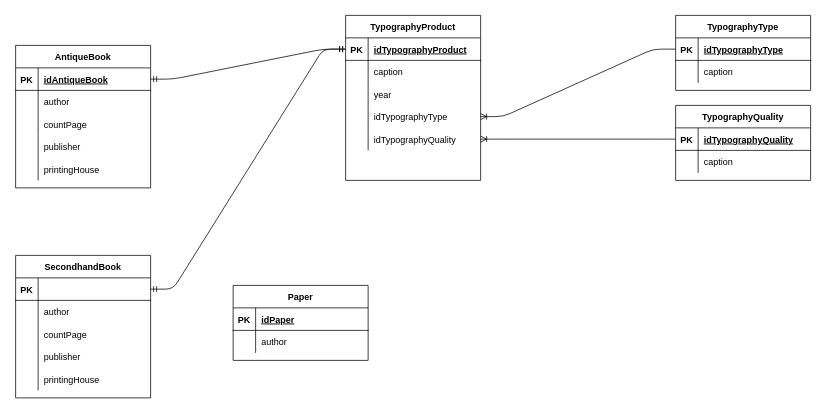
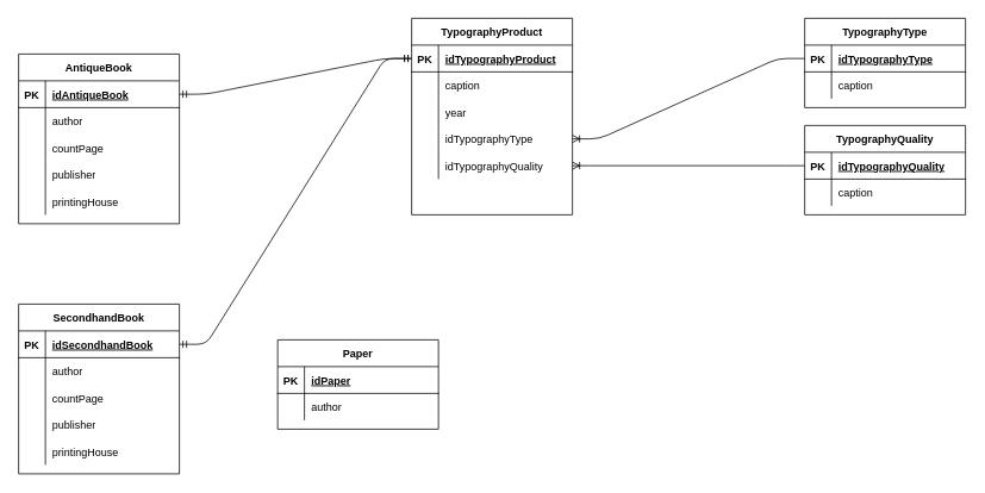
+ <mxCell id="40" value="idSecondhandBook" style="shape=partialRectangle;connectable=0;fillColor=none;top=0;left=0;bottom=0;right=0;align=left;spacingLeft=6;fontStyle=5;overflow=hidden;" vertex="1" parent="38"><mxGeometry x="30" width="150" height="30" as="geometry" /></mxCell>
